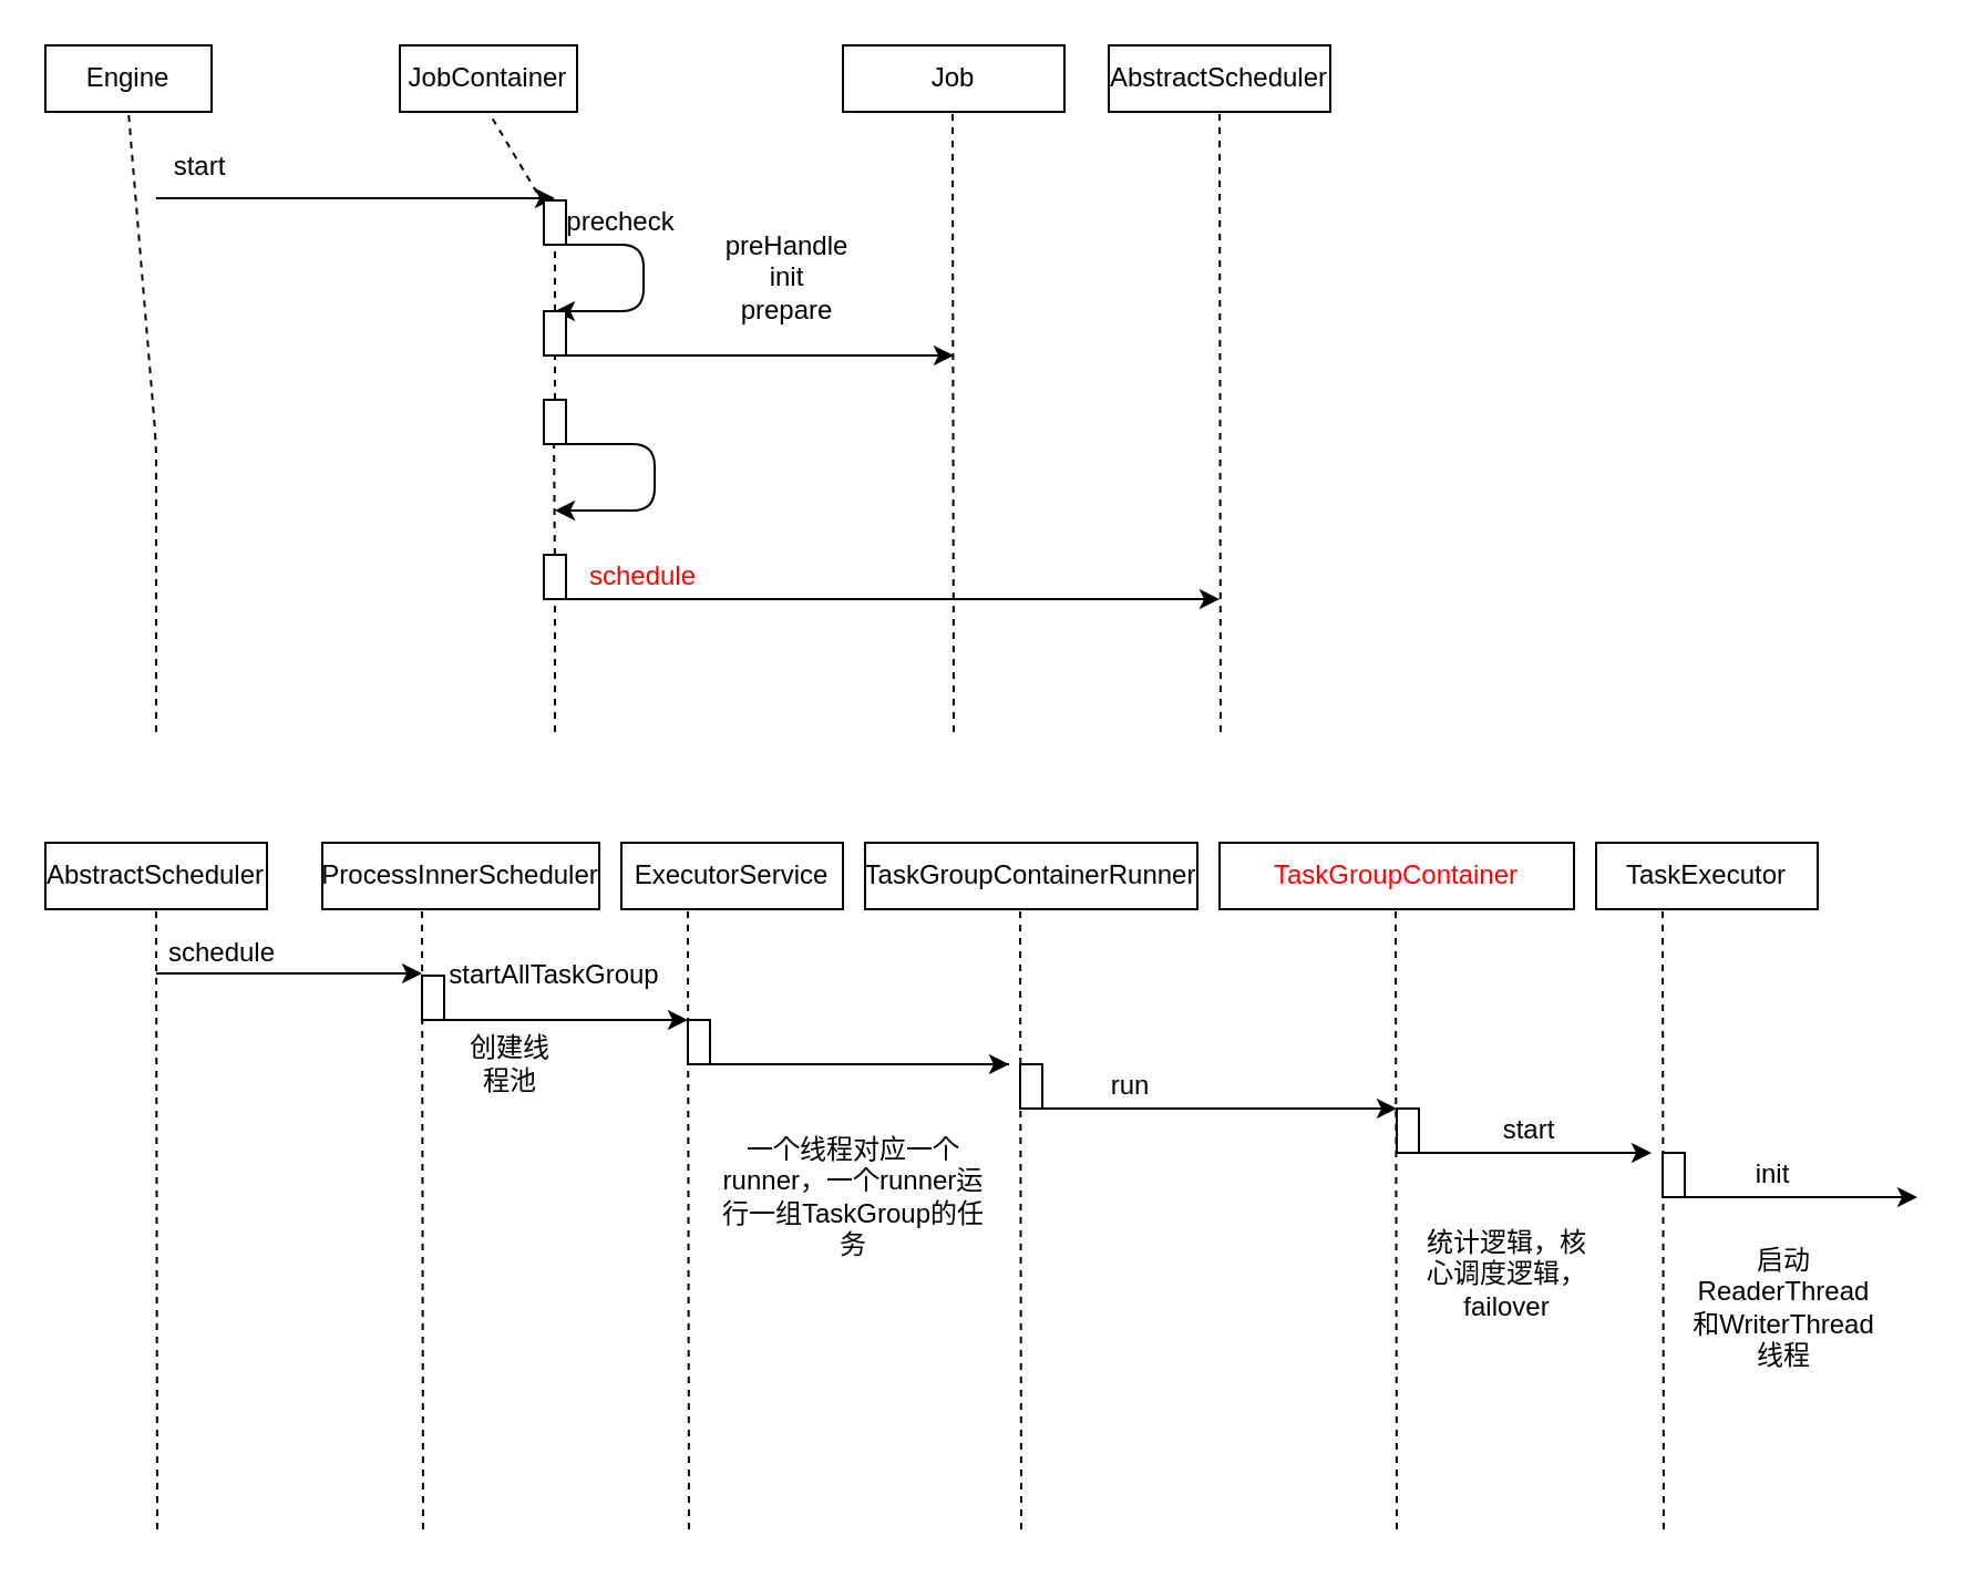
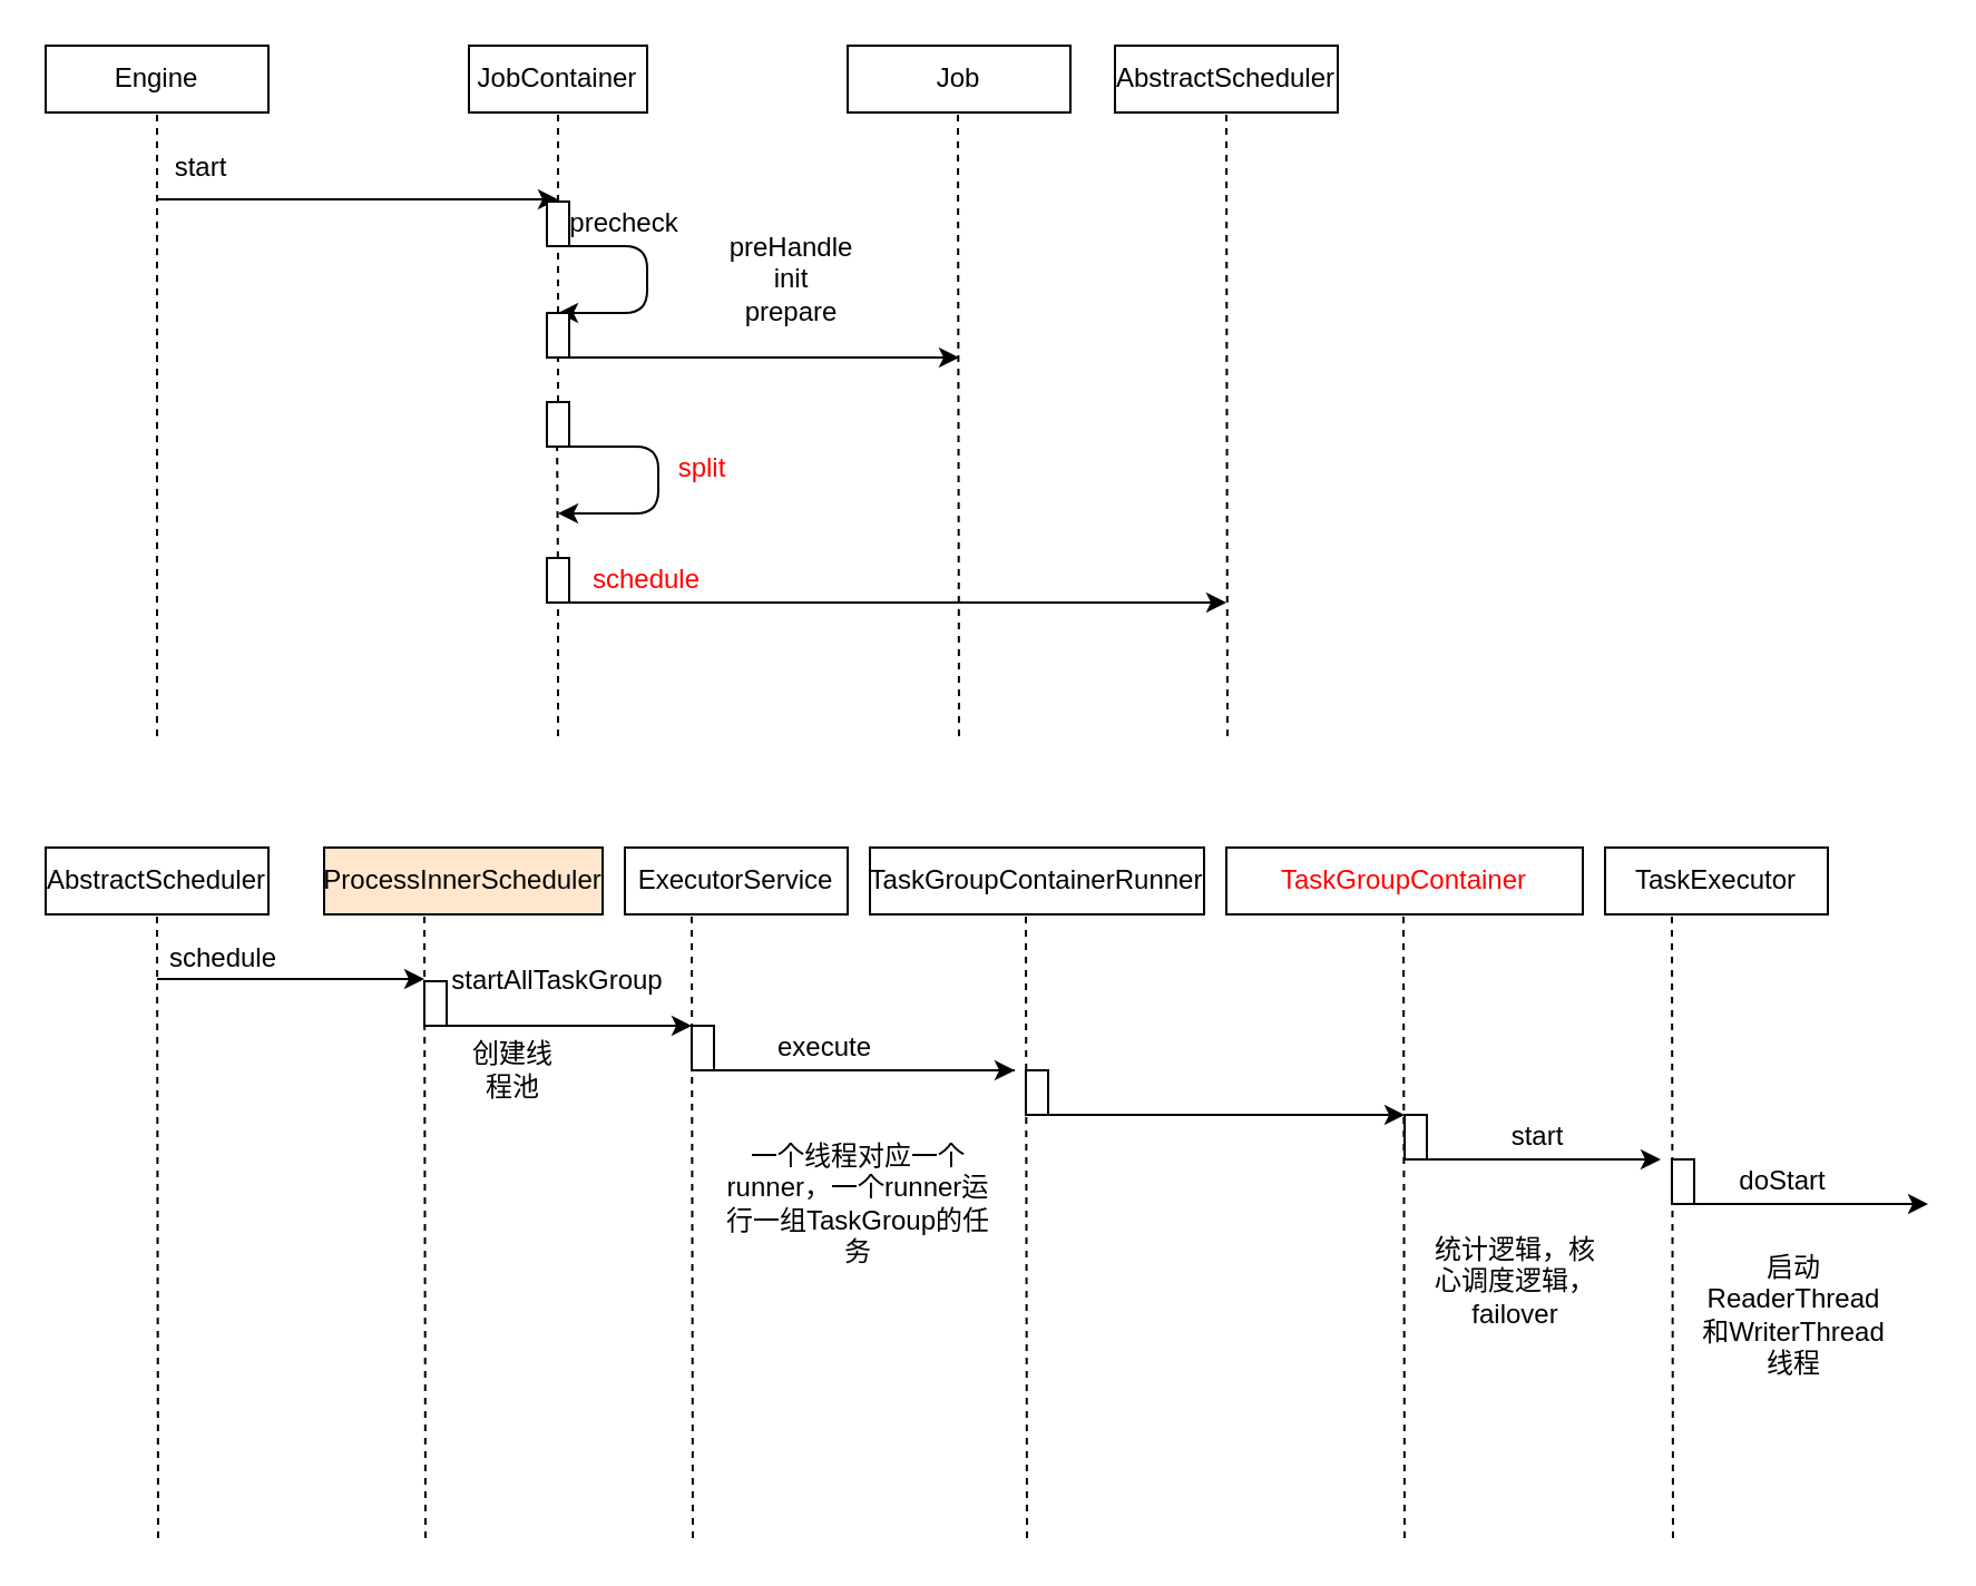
- <mxCell id="2" value="Engine" style="rounded=0;whiteSpace=wrap;html=1;" parent="1" vertex="1"><mxGeometry x="20" y="20" width="75" height="30" as="geometry" /></mxCell>
+ <mxCell id="2" value="Engine" style="rounded=0;whiteSpace=wrap;html=1;" parent="1" vertex="1"><mxGeometry x="20" y="20" width="100" height="30" as="geometry" /></mxCell>
- <mxCell id="3" value="JobContainer" style="rounded=0;whiteSpace=wrap;html=1;" parent="1" vertex="1"><mxGeometry x="180" y="20" width="80" height="30" as="geometry" /></mxCell>
+ <mxCell id="3" value="JobContainer" style="rounded=0;whiteSpace=wrap;html=1;" parent="1" vertex="1"><mxGeometry x="210" y="20" width="80" height="30" as="geometry" /></mxCell>
+ <mxCell id="20" value="&lt;font color=&quot;#ff0000&quot;&gt;split&lt;/font&gt;" style="text;html=1;strokeColor=none;fillColor=none;align=center;verticalAlign=middle;whiteSpace=wrap;rounded=0;" vertex="1" parent="1"><mxGeometry x="295" y="200" width="40" height="20" as="geometry" /></mxCell>
- <mxCell id="29" value="ProcessInnerScheduler" style="rounded=0;whiteSpace=wrap;html=1;" vertex="1" parent="1"><mxGeometry x="145" y="380" width="125" height="30" as="geometry" /></mxCell>
+ <mxCell id="29" value="ProcessInnerScheduler" style="rounded=0;whiteSpace=wrap;html=1;fillColor=#ffe6cc;" vertex="1" parent="1"><mxGeometry x="145" y="380" width="125" height="30" as="geometry" /></mxCell>
+ <mxCell id="38" value="execute" style="text;html=1;strokeColor=none;fillColor=none;align=center;verticalAlign=middle;whiteSpace=wrap;rounded=0;" vertex="1" parent="1"><mxGeometry x="350" y="460" width="40" height="20" as="geometry" /></mxCell>
- <mxCell id="43" value="run" style="text;html=1;strokeColor=none;fillColor=none;align=center;verticalAlign=middle;whiteSpace=wrap;rounded=0;" vertex="1" parent="1"><mxGeometry x="490" y="480" width="40" height="20" as="geometry" /></mxCell>
- <mxCell id="56" value="init" style="text;html=1;strokeColor=none;fillColor=none;align=center;verticalAlign=middle;whiteSpace=wrap;rounded=0;" vertex="1" parent="1"><mxGeometry x="780" y="520" width="40" height="20" as="geometry" /></mxCell>
+ <mxCell id="56" value="doStart" style="text;html=1;strokeColor=none;fillColor=none;align=center;verticalAlign=middle;whiteSpace=wrap;rounded=0;" vertex="1" parent="1"><mxGeometry x="780" y="520" width="40" height="20" as="geometry" /></mxCell>
